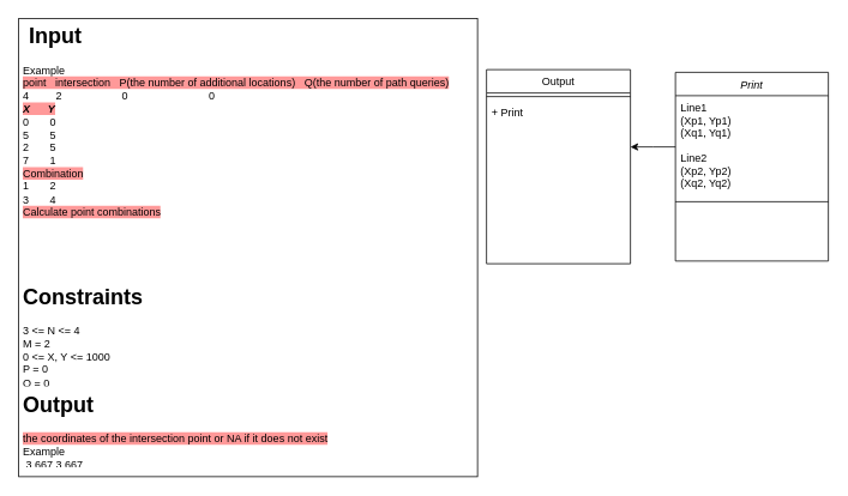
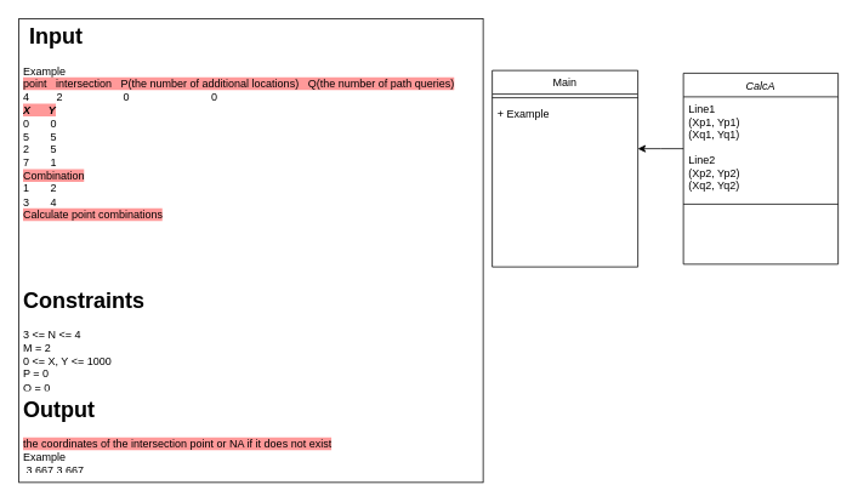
- <mxCell id="6" value="Output" style="swimlane;fontStyle=0;align=center;verticalAlign=top;childLayout=stackLayout;horizontal=1;startSize=26;horizontalStack=0;resizeParent=1;resizeLast=0;collapsible=1;marginBottom=0;rounded=0;shadow=0;strokeWidth=1;" parent="1" vertex="1"><mxGeometry x="540" y="77" width="160" height="216" as="geometry"><mxRectangle x="550" y="140" width="160" height="26" as="alternateBounds" /></mxGeometry></mxCell>
+ <mxCell id="6" value="Main" style="swimlane;fontStyle=0;align=center;verticalAlign=top;childLayout=stackLayout;horizontal=1;startSize=26;horizontalStack=0;resizeParent=1;resizeLast=0;collapsible=1;marginBottom=0;rounded=0;shadow=0;strokeWidth=1;" parent="1" vertex="1"><mxGeometry x="540" y="77" width="160" height="216" as="geometry"><mxRectangle x="550" y="140" width="160" height="26" as="alternateBounds" /></mxGeometry></mxCell>
- <mxCell id="3" value="Print" style="swimlane;fontStyle=2;align=center;verticalAlign=top;childLayout=stackLayout;horizontal=1;startSize=26;horizontalStack=0;resizeParent=1;resizeLast=0;collapsible=1;marginBottom=0;rounded=0;shadow=0;strokeWidth=1;" parent="1" vertex="1"><mxGeometry x="750" y="80" width="170" height="210" as="geometry"><mxRectangle x="230" y="140" width="160" height="26" as="alternateBounds" /></mxGeometry></mxCell>
+ <mxCell id="3" value="CalcA" style="swimlane;fontStyle=2;align=center;verticalAlign=top;childLayout=stackLayout;horizontal=1;startSize=26;horizontalStack=0;resizeParent=1;resizeLast=0;collapsible=1;marginBottom=0;rounded=0;shadow=0;strokeWidth=1;" parent="1" vertex="1"><mxGeometry x="750" y="80" width="170" height="210" as="geometry"><mxRectangle x="230" y="140" width="160" height="26" as="alternateBounds" /></mxGeometry></mxCell>
- <mxCell id="8" value="+ Print" style="text;align=left;verticalAlign=top;spacingLeft=4;spacingRight=4;overflow=hidden;rotatable=0;points=[[0,0.5],[1,0.5]];portConstraint=eastwest;" parent="6" vertex="1"><mxGeometry y="34" width="160" height="26" as="geometry" /></mxCell>
+ <mxCell id="8" value="+ Example" style="text;align=left;verticalAlign=top;spacingLeft=4;spacingRight=4;overflow=hidden;rotatable=0;points=[[0,0.5],[1,0.5]];portConstraint=eastwest;" parent="6" vertex="1"><mxGeometry y="34" width="160" height="26" as="geometry" /></mxCell>
